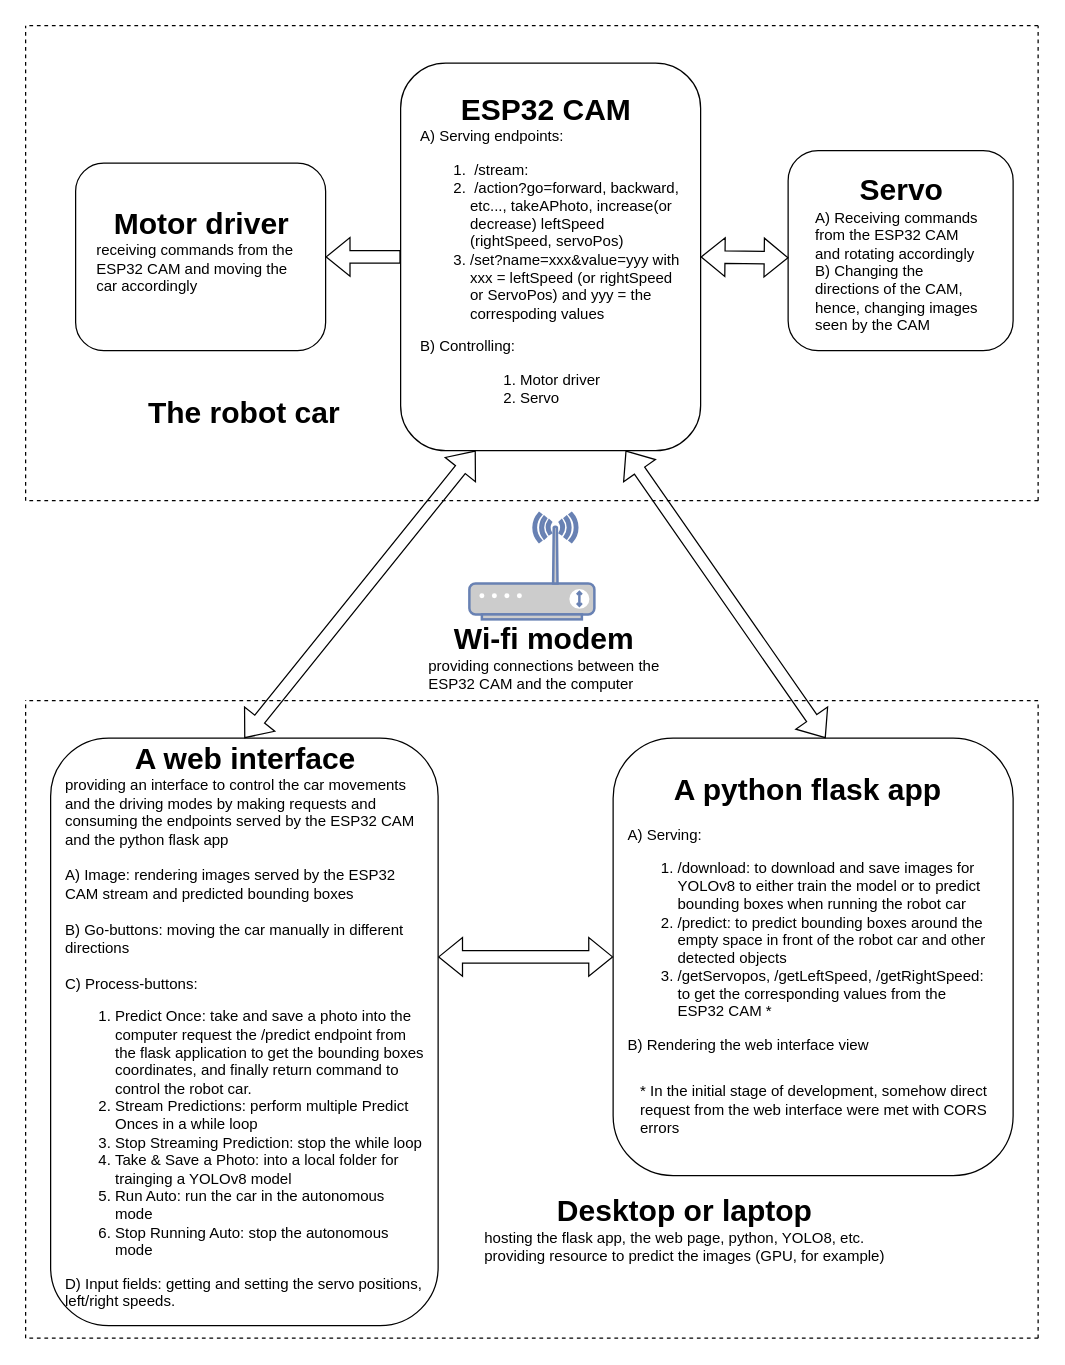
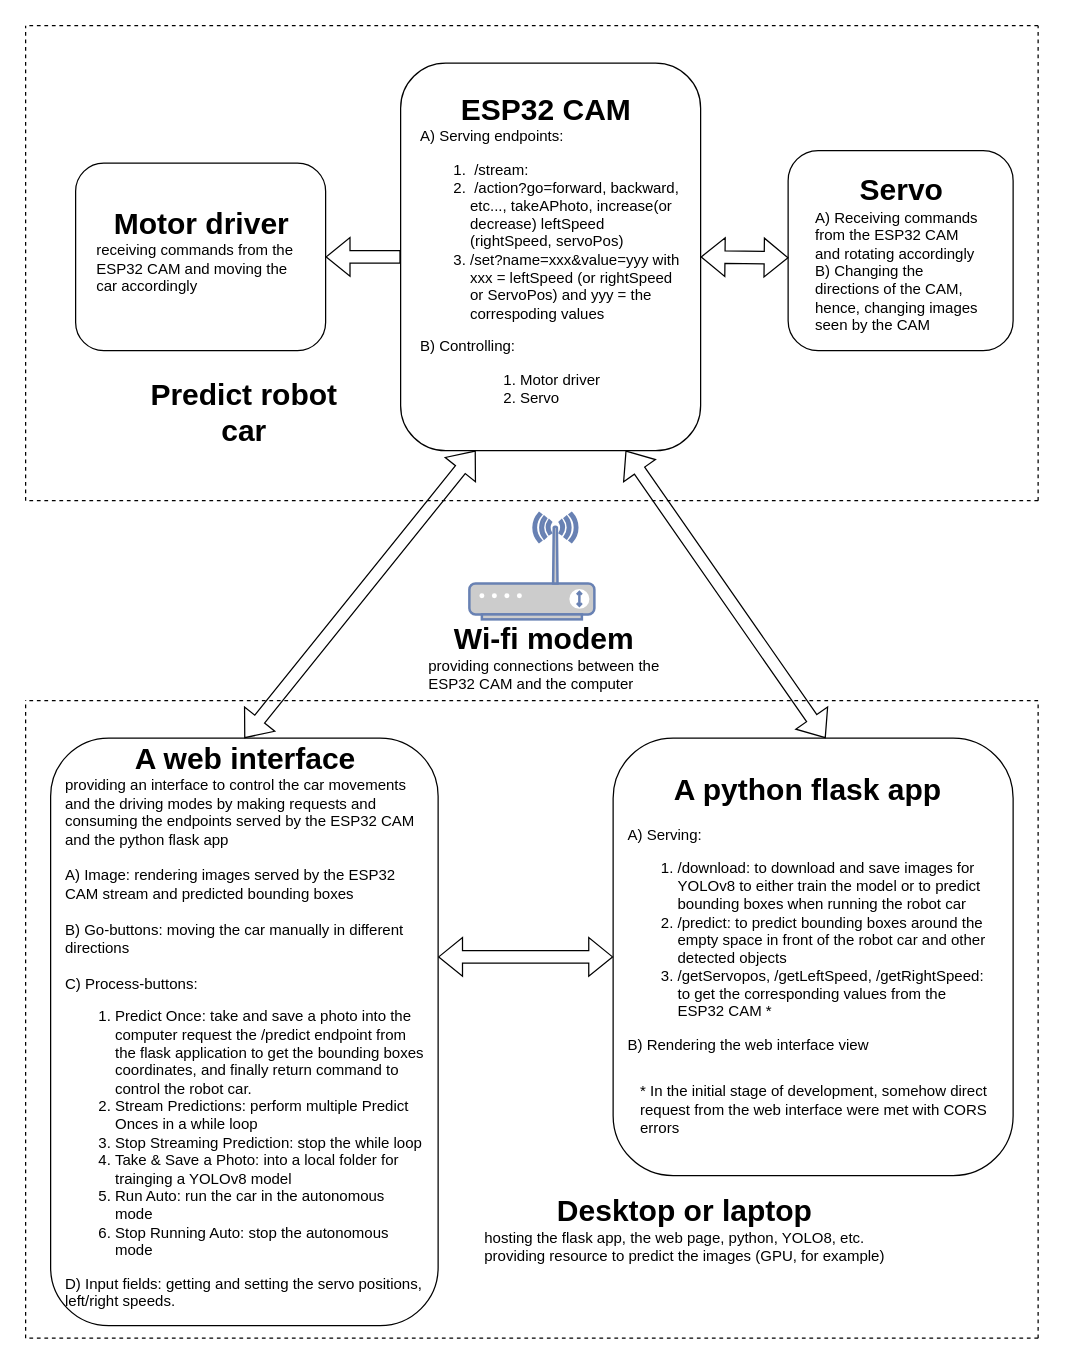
- <mxCell id="27" value="&lt;div style=&quot;&quot;&gt;&lt;span style=&quot;font-size: 24px; font-weight: bold; background-color: initial;&quot;&gt;The robot car&lt;/span&gt;&lt;/div&gt;" style="text;strokeColor=none;align=center;fillColor=none;html=1;verticalAlign=middle;whiteSpace=wrap;rounded=0;" vertex="1" parent="1"><mxGeometry x="110" y="290" width="170" height="80" as="geometry" /></mxCell>
+ <mxCell id="27" value="&lt;div style=&quot;&quot;&gt;&lt;span style=&quot;font-size: 24px; font-weight: bold; background-color: initial;&quot;&gt;Predict robot car&lt;/span&gt;&lt;/div&gt;" style="text;strokeColor=none;align=center;fillColor=none;html=1;verticalAlign=middle;whiteSpace=wrap;rounded=0;" vertex="1" parent="1"><mxGeometry x="110" y="290" width="170" height="80" as="geometry" /></mxCell>
